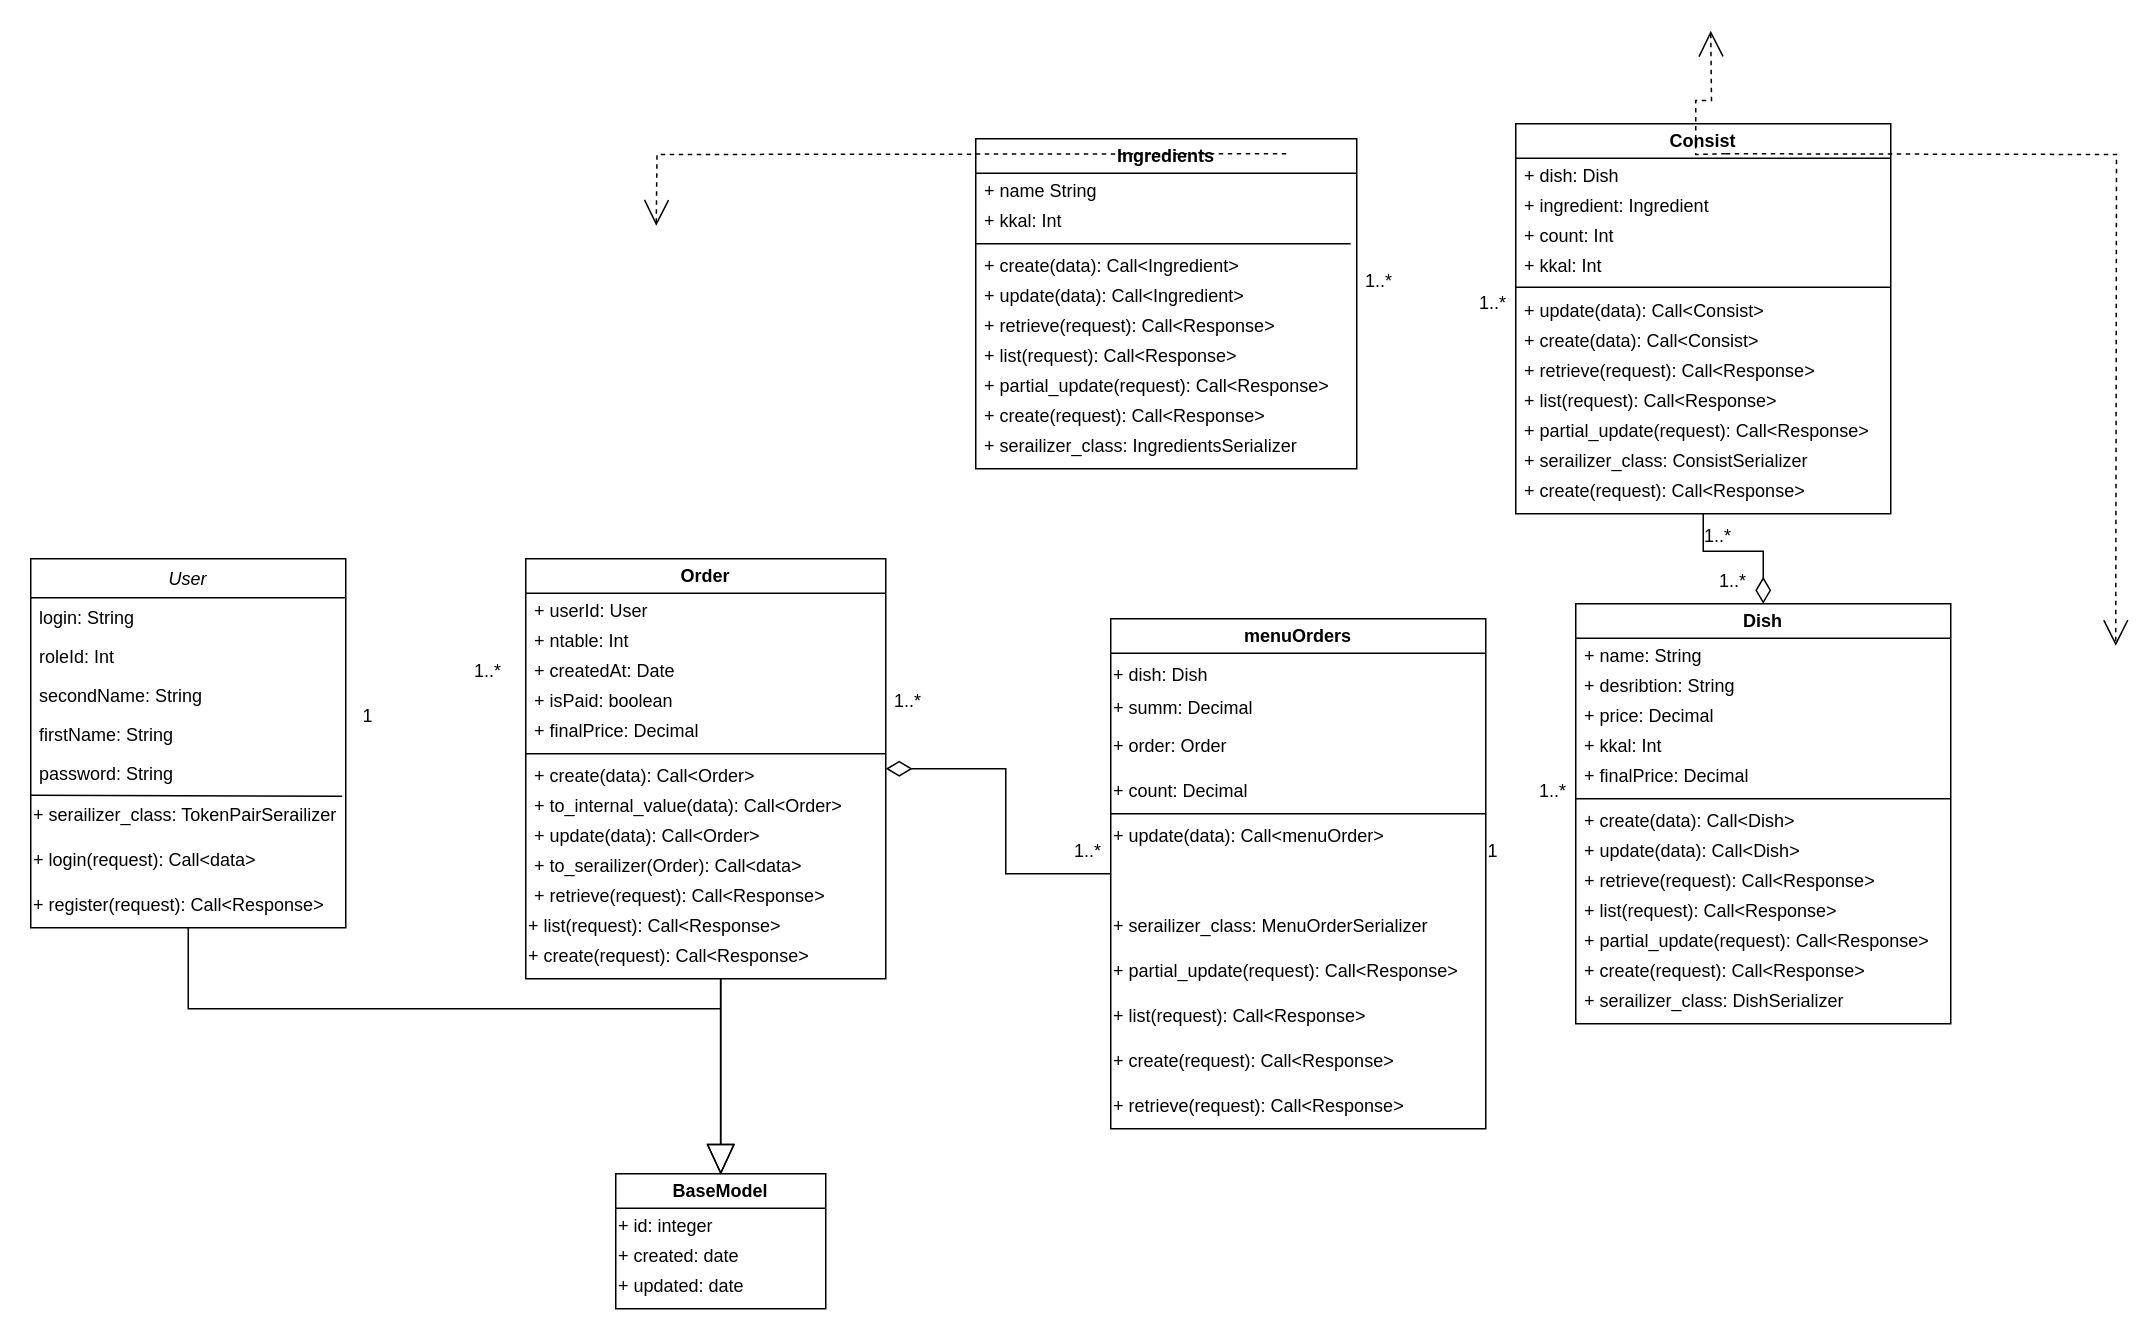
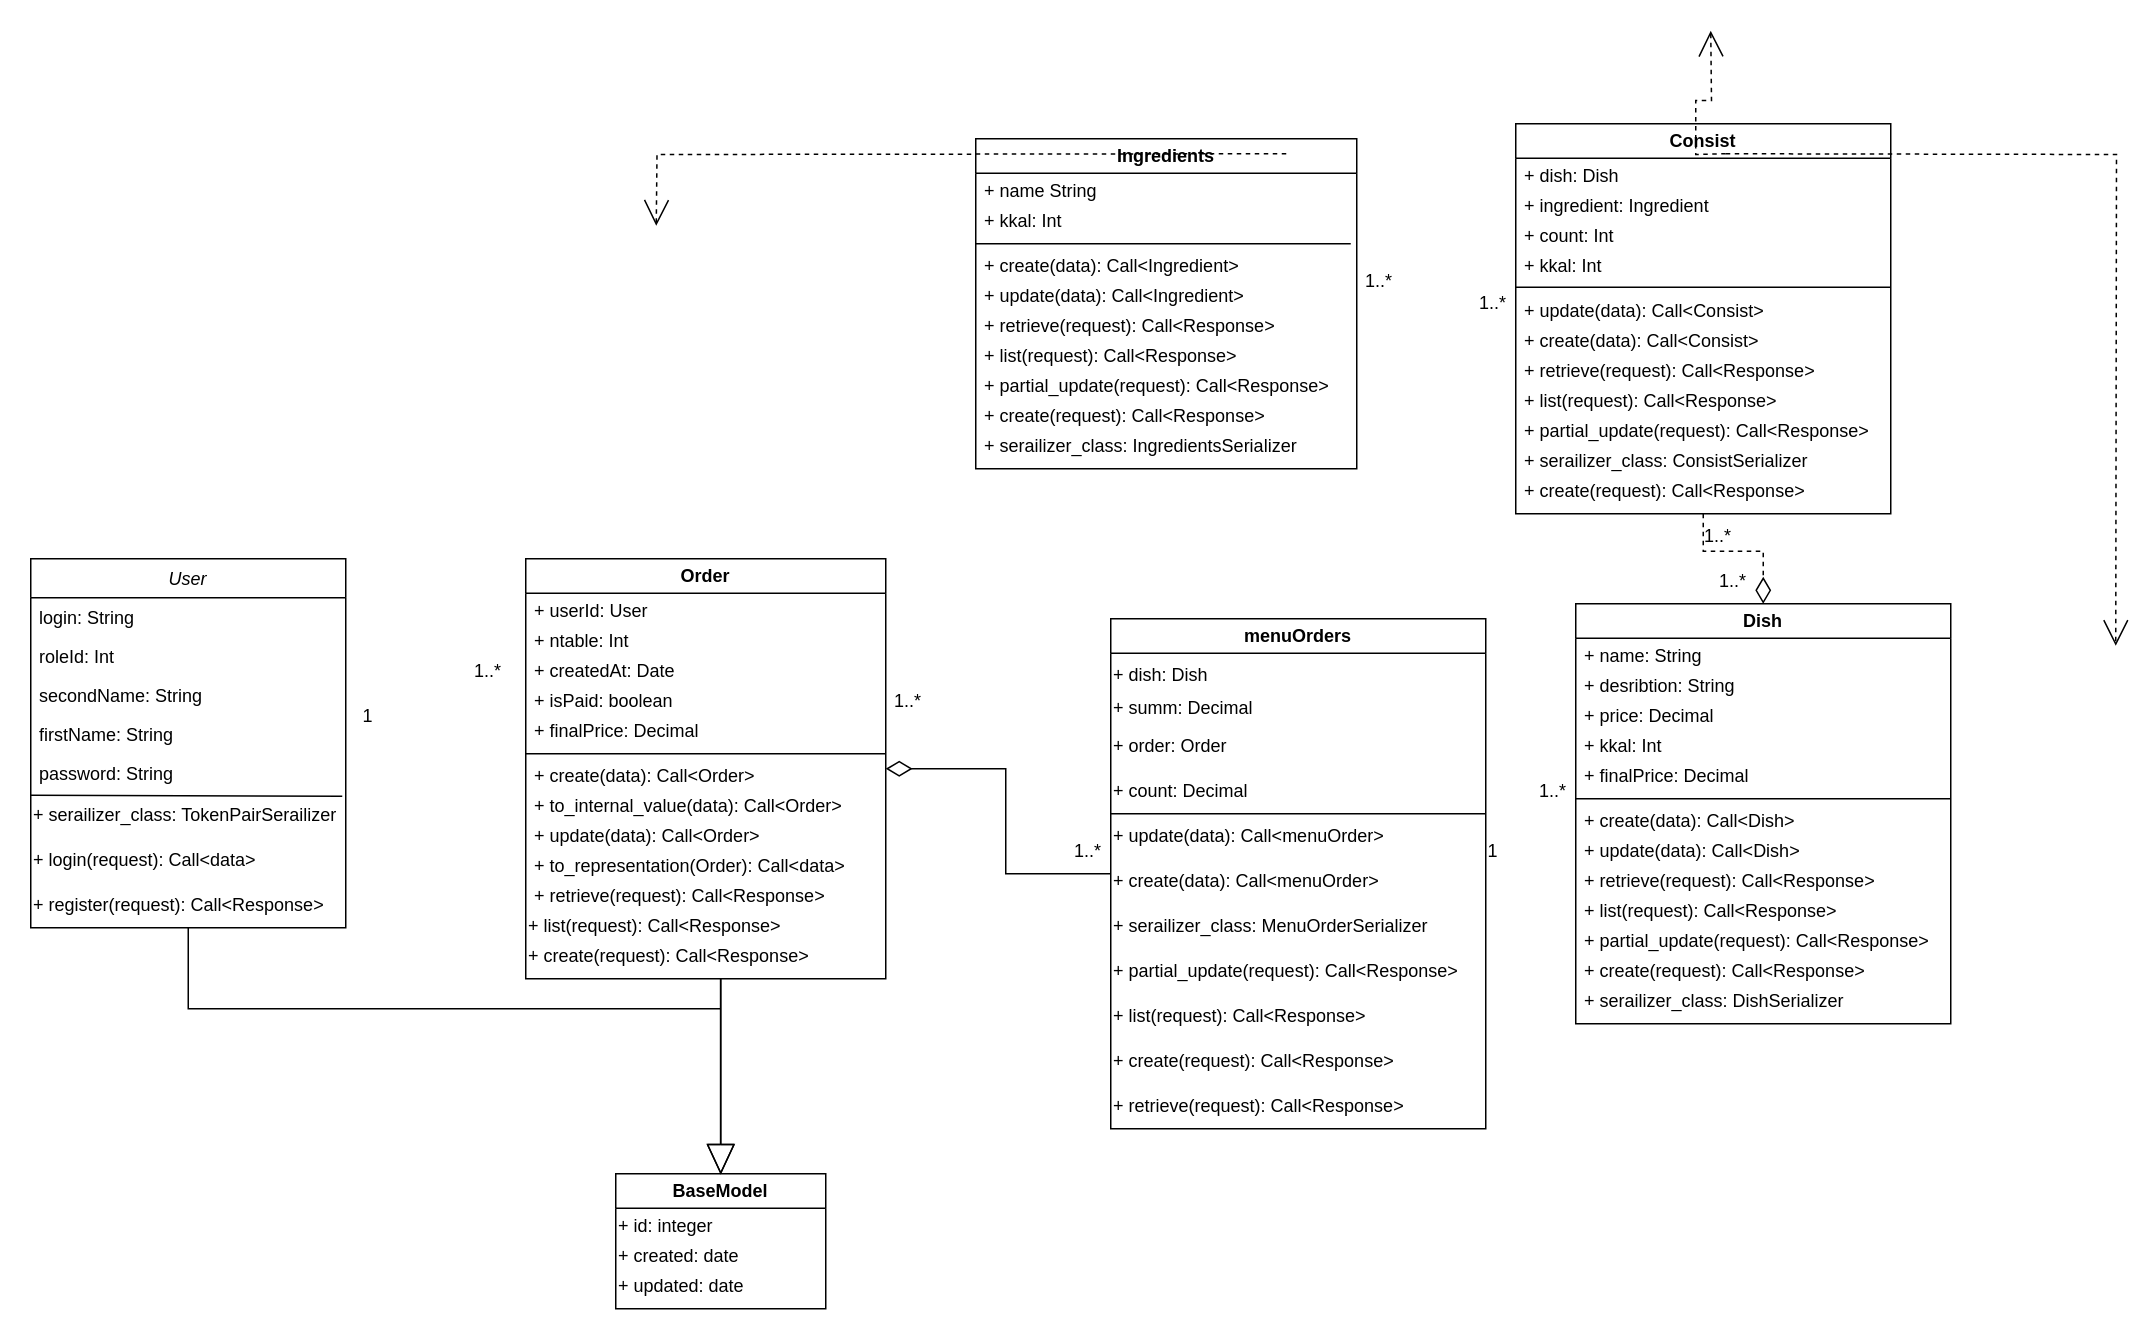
- <mxCell id="87" style="edgeStyle=orthogonalEdgeStyle;rounded=0;orthogonalLoop=1;jettySize=auto;html=1;endArrow=diamondThin;endFill=0;endSize=15;" parent="1" source="63" target="49" edge="1"><mxGeometry relative="1" as="geometry"><mxPoint x="750" y="477" as="sourcePoint" /><mxPoint x="544" y="477" as="targetPoint" /></mxGeometry></mxCell>
+ <mxCell id="87" style="edgeStyle=orthogonalEdgeStyle;rounded=0;orthogonalLoop=1;jettySize=auto;html=1;endArrow=diamondThin;endFill=0;endSize=15;dashed=1;" parent="1" source="63" target="49" edge="1"><mxGeometry relative="1" as="geometry"><mxPoint x="750" y="477" as="sourcePoint" /><mxPoint x="544" y="477" as="targetPoint" /></mxGeometry></mxCell>
- <mxCell id="21" value="+ to_serailizer(Order): Call&amp;lt;data&amp;gt;" style="text;html=1;align=left;verticalAlign=middle;resizable=0;points=[];autosize=1;strokeColor=none;fillColor=none;" vertex="1" parent="12"><mxGeometry x="4" y="190" width="230" height="30" as="geometry" /></mxCell>
+ <mxCell id="21" value="+ to_representation(Order): Call&amp;lt;data&amp;gt;" style="text;html=1;align=left;verticalAlign=middle;resizable=0;points=[];autosize=1;strokeColor=none;fillColor=none;" vertex="1" parent="12"><mxGeometry x="4" y="190" width="230" height="30" as="geometry" /></mxCell>
+ <mxCell id="40" value="+ create(data): Call&amp;lt;&lt;span style=&quot;text-align: center;&quot;&gt;menuOrder&lt;/span&gt;&amp;gt;" style="text;html=1;align=left;verticalAlign=middle;resizable=0;points=[];autosize=1;strokeColor=none;fillColor=none;" vertex="1" parent="33"><mxGeometry y="160" width="200" height="30" as="geometry" /></mxCell>
